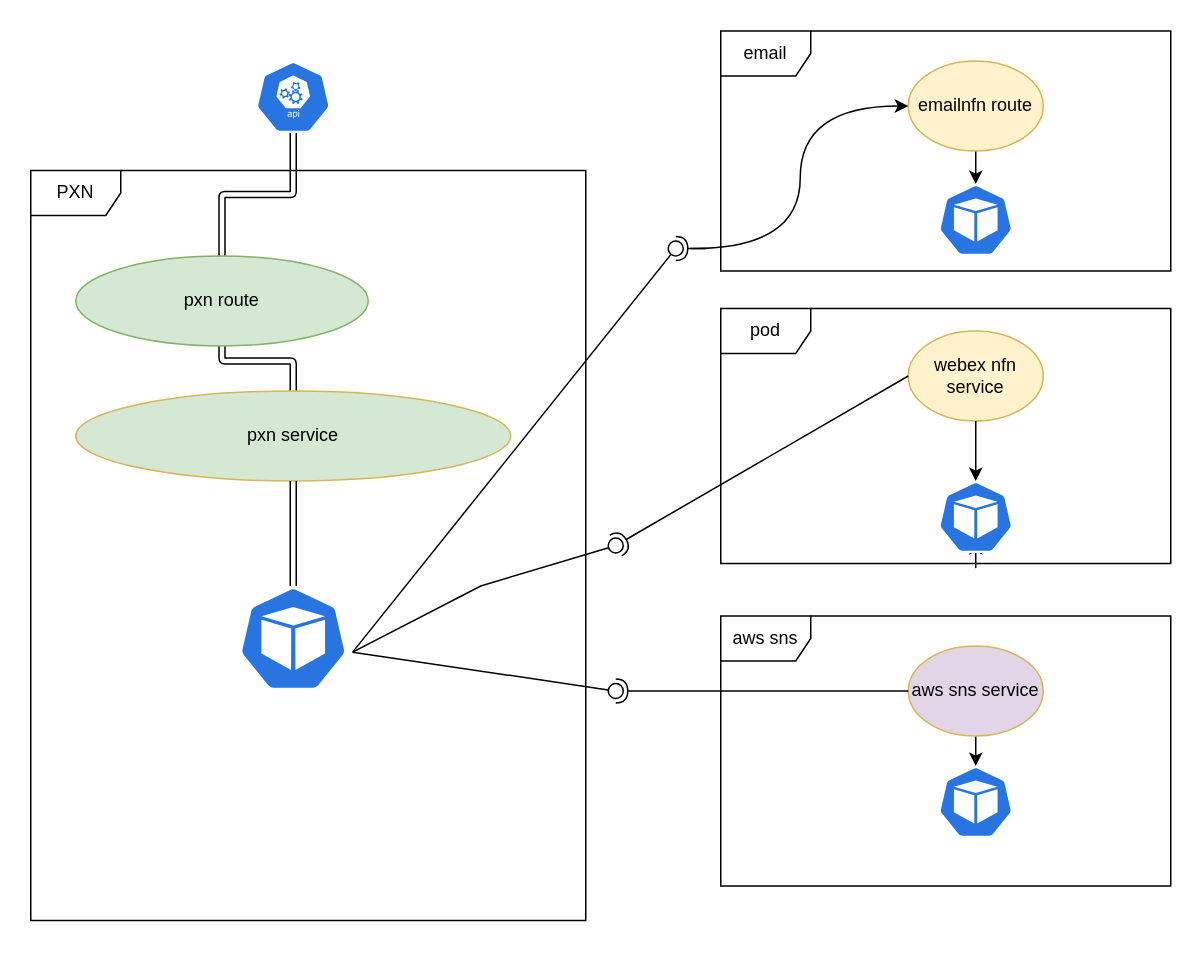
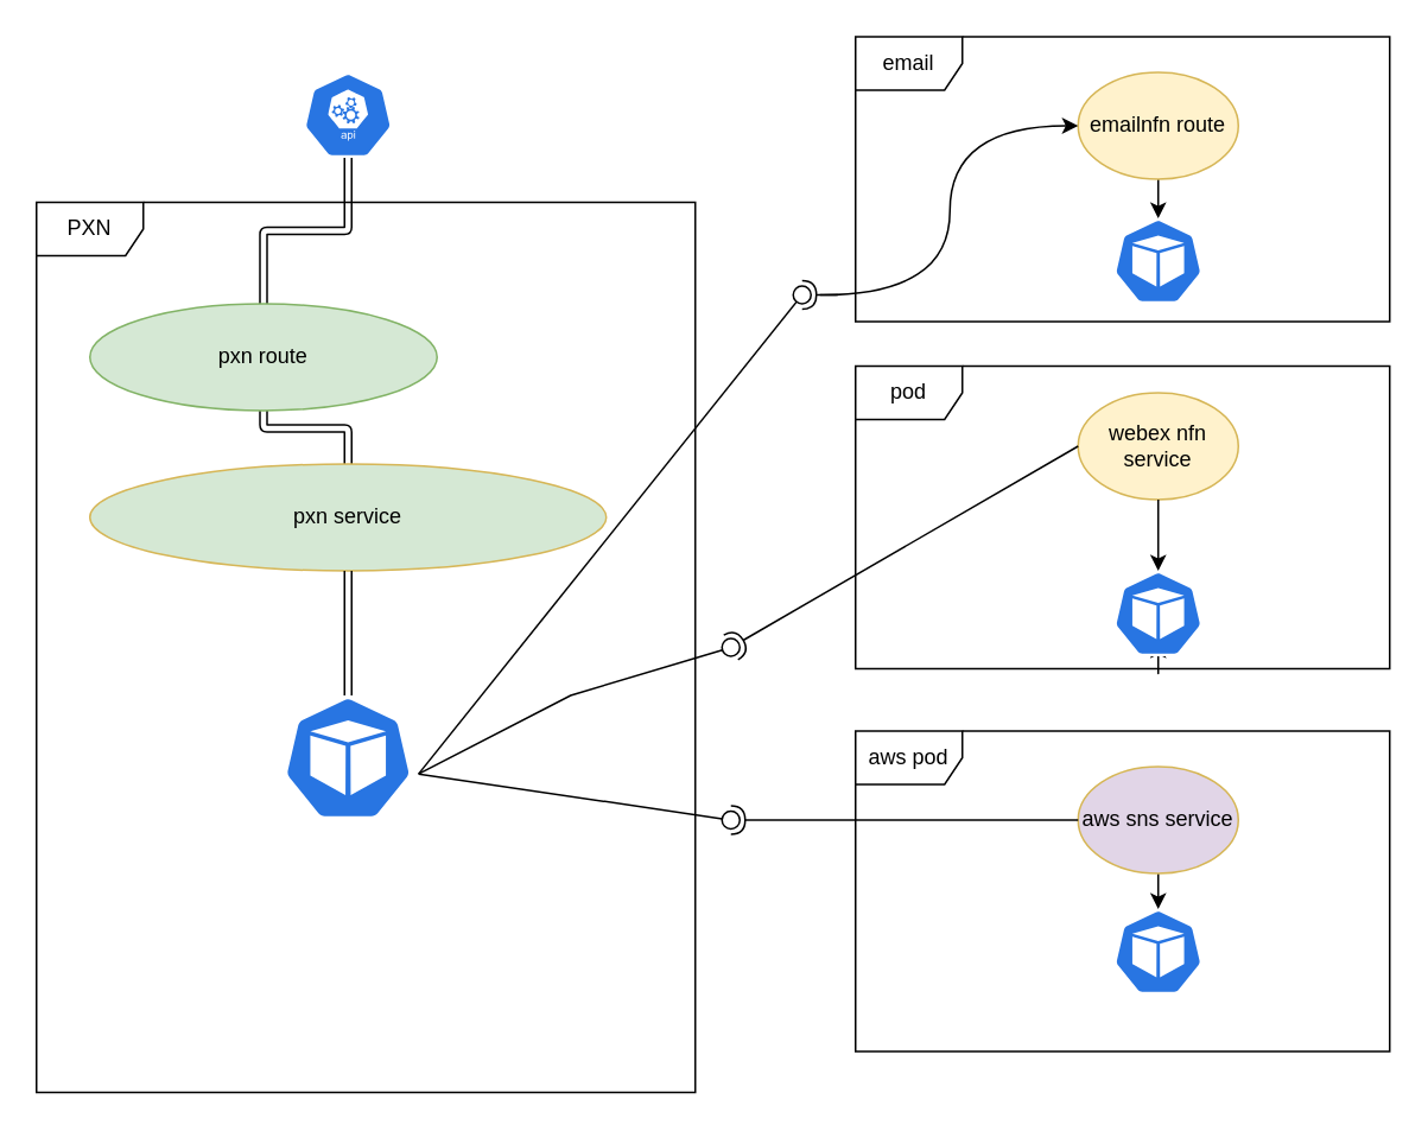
- <mxCell id="4" value="aws sns" style="shape=umlFrame;whiteSpace=wrap;html=1;" vertex="1" parent="1"><mxGeometry x="480" y="410" width="300" height="180" as="geometry" /></mxCell>
+ <mxCell id="4" value="aws pod" style="shape=umlFrame;whiteSpace=wrap;html=1;" vertex="1" parent="1"><mxGeometry x="480" y="410" width="300" height="180" as="geometry" /></mxCell>
